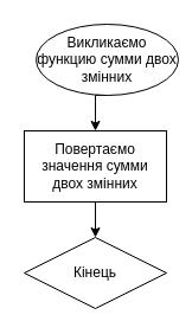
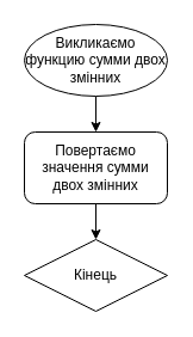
- <mxCell id="3" value="Викликаємо функцию сумми двох змінних" style="ellipse;whiteSpace=wrap;html=1;" vertex="1" parent="1"><mxGeometry x="30" y="20" width="120" height="60" as="geometry" /></mxCell>
+ <mxCell id="3" value="Викликаємо функцию сумми двох змінних" style="ellipse;whiteSpace=wrap;html=1;" vertex="1" parent="1"><mxGeometry x="20" y="20" width="120" height="60" as="geometry" /></mxCell>
- <mxCell id="5" value="Повертаємо значення сумми двох змінних" style="rounded=0;whiteSpace=wrap;html=1;" vertex="1" parent="1"><mxGeometry x="20" y="110" width="120" height="60" as="geometry" /></mxCell>
+ <mxCell id="5" value="Повертаємо значення сумми двох змінних" style="whiteSpace=wrap;html=1;rounded=1;" vertex="1" parent="1"><mxGeometry x="20" y="110" width="120" height="60" as="geometry" /></mxCell>
